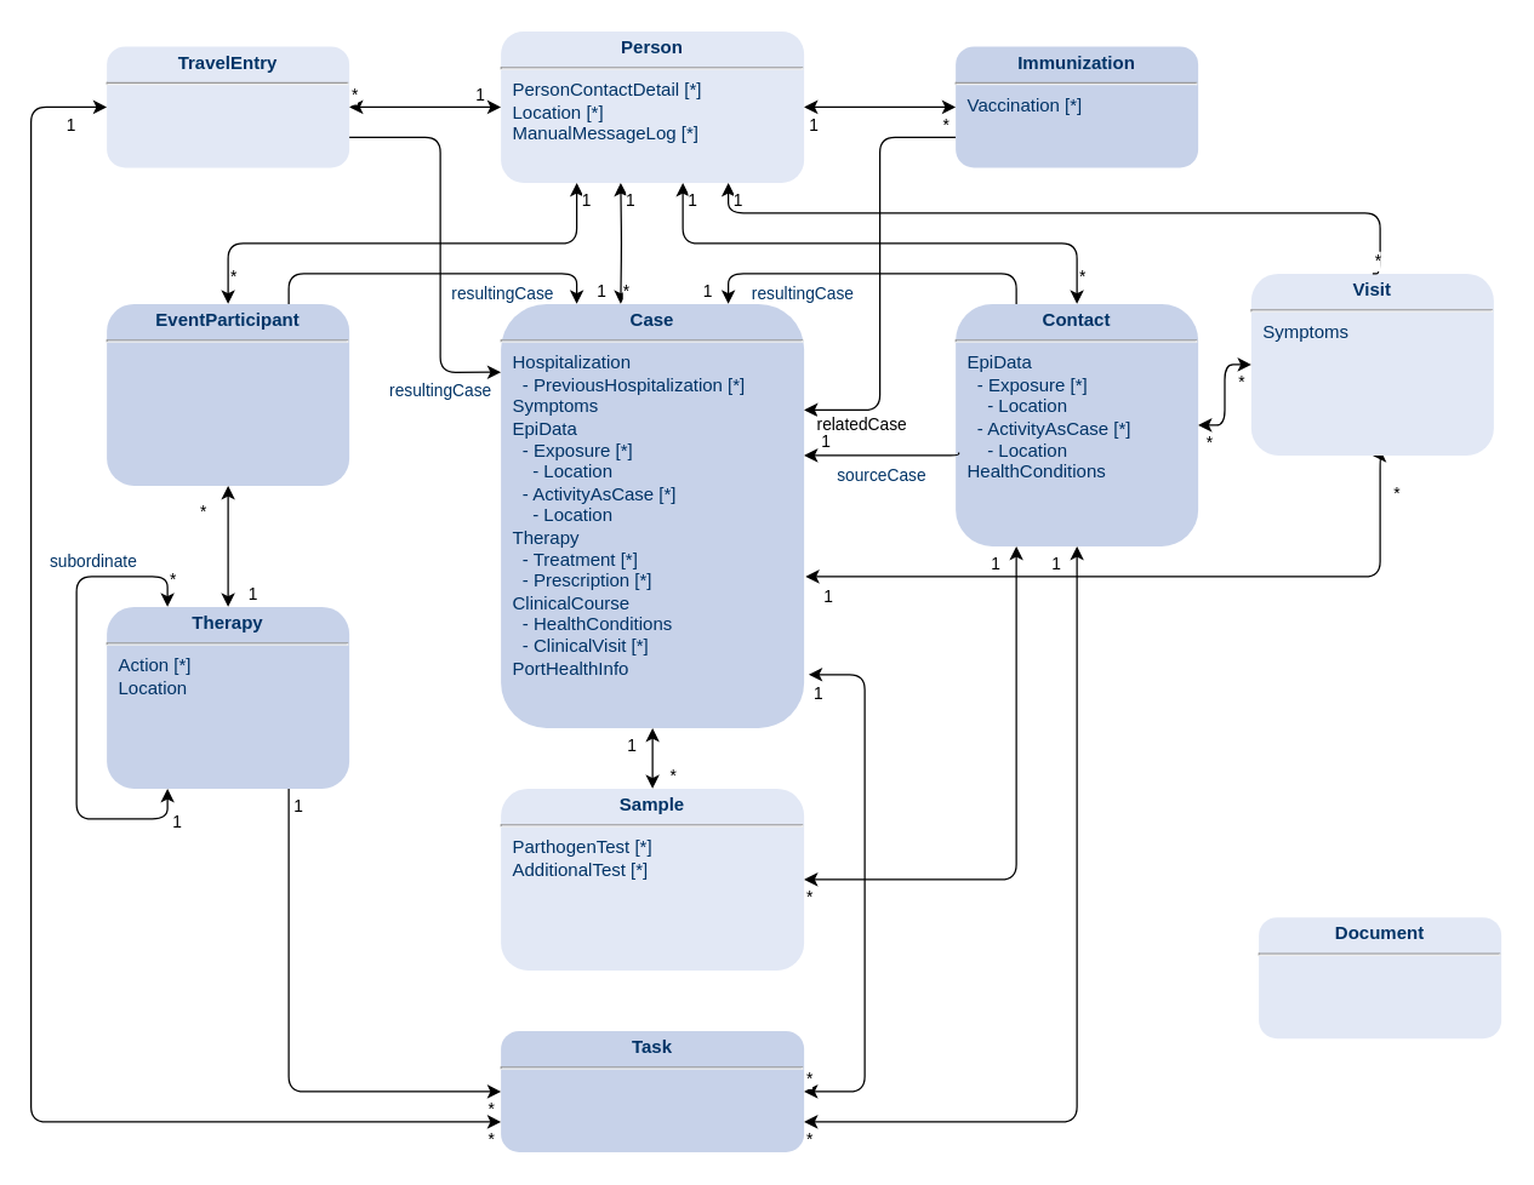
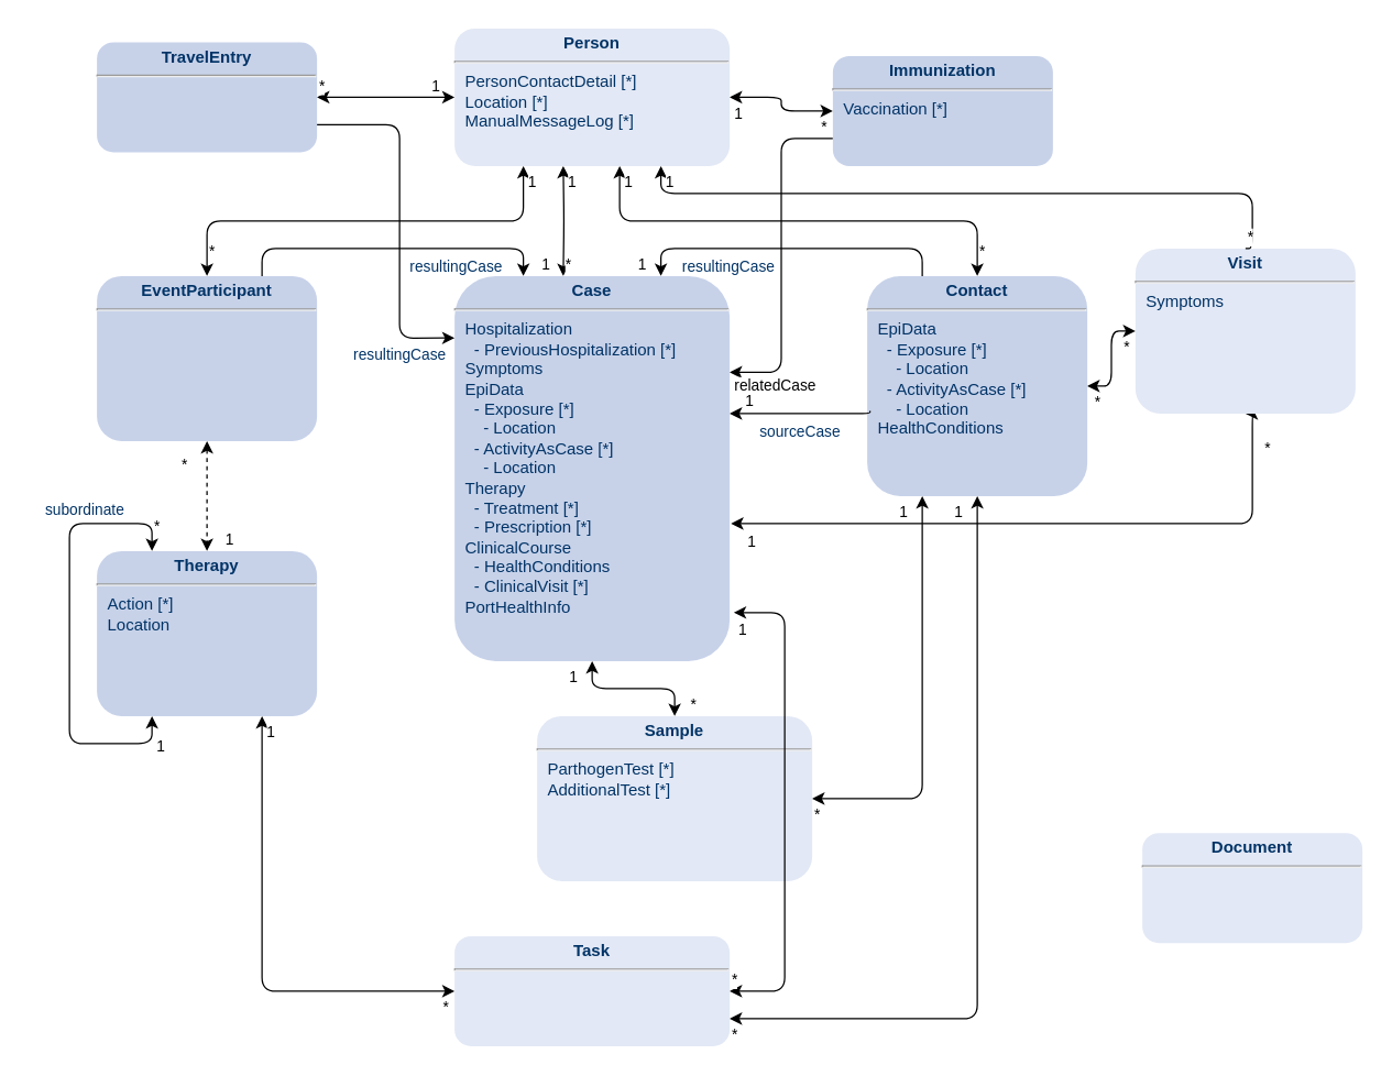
- <mxCell id="45" value="&lt;p style=&quot;margin: 4px 0px 0px ; text-align: center&quot;&gt;&lt;b&gt;TravelEntry&lt;/b&gt;&lt;/p&gt;&lt;hr&gt;&lt;p style=&quot;margin: 0px ; margin-left: 8px&quot;&gt;&lt;br&gt;&lt;/p&gt;" style="verticalAlign=top;align=left;overflow=fill;fontSize=12;fontFamily=Helvetica;html=1;strokeColor=none;shadow=0;fillColor=#e2e8f5;fontColor=#003366;rounded=1;" vertex="1" parent="1"><mxGeometry x="70" y="30" width="160" height="80" as="geometry" /></mxCell>
+ <mxCell id="45" value="&lt;p style=&quot;margin: 4px 0px 0px ; text-align: center&quot;&gt;&lt;b&gt;TravelEntry&lt;/b&gt;&lt;/p&gt;&lt;hr&gt;&lt;p style=&quot;margin: 0px ; margin-left: 8px&quot;&gt;&lt;br&gt;&lt;/p&gt;" style="verticalAlign=top;align=left;overflow=fill;fontSize=12;fontFamily=Helvetica;html=1;strokeColor=none;shadow=0;fillColor=#C7D2E9;fontColor=#003366;rounded=1;" vertex="1" parent="1"><mxGeometry x="70" y="30" width="160" height="80" as="geometry" /></mxCell>
- <mxCell id="65" value="&lt;p style=&quot;margin: 4px 0px 0px ; text-align: center&quot;&gt;&lt;b&gt;Immunization&lt;/b&gt;&lt;/p&gt;&lt;hr&gt;&lt;p style=&quot;margin: 0px ; margin-left: 8px&quot;&gt;Vaccination [*]&lt;br&gt;&lt;/p&gt;" style="verticalAlign=top;align=left;overflow=fill;fontSize=12;fontFamily=Helvetica;html=1;strokeColor=none;shadow=0;fillColor=#C7D2E9;fontColor=#003366;rounded=1;" vertex="1" parent="1"><mxGeometry x="630" y="30" width="160" height="80" as="geometry" /></mxCell>
+ <mxCell id="65" value="&lt;p style=&quot;margin: 4px 0px 0px ; text-align: center&quot;&gt;&lt;b&gt;Immunization&lt;/b&gt;&lt;/p&gt;&lt;hr&gt;&lt;p style=&quot;margin: 0px ; margin-left: 8px&quot;&gt;Vaccination [*]&lt;br&gt;&lt;/p&gt;" style="verticalAlign=top;align=left;overflow=fill;fontSize=12;fontFamily=Helvetica;html=1;strokeColor=none;shadow=0;fillColor=#C7D2E9;fontColor=#003366;rounded=1;" vertex="1" parent="1"><mxGeometry x="605" y="40" width="160" height="80" as="geometry" /></mxCell>
- <mxCell id="31" value="" style="endArrow=classic;html=1;edgeStyle=orthogonalEdgeStyle;fontColor=#003366;entryX=0.5;entryY=0;entryDx=0;entryDy=0;endSize=6;endFill=1;startArrow=classic;startFill=1;verticalAlign=top;fontStyle=0;exitX=0.5;exitY=1;exitDx=0;exitDy=0;" edge="1" parent="1" source="5" target="4"><mxGeometry relative="1" as="geometry"><mxPoint x="340" y="630" as="sourcePoint" /><mxPoint x="180" y="490" as="targetPoint" /></mxGeometry></mxCell>
+ <mxCell id="31" value="" style="endArrow=classic;html=1;edgeStyle=orthogonalEdgeStyle;fontColor=#003366;entryX=0.5;entryY=0;entryDx=0;entryDy=0;endSize=6;endFill=1;startArrow=classic;startFill=1;verticalAlign=top;fontStyle=0;exitX=0.5;exitY=1;exitDx=0;exitDy=0;dashed=1;" edge="1" parent="1" source="5" target="4"><mxGeometry relative="1" as="geometry"><mxPoint x="340" y="630" as="sourcePoint" /><mxPoint x="180" y="490" as="targetPoint" /></mxGeometry></mxCell>
- <mxCell id="13" value="" style="endArrow=none;html=1;edgeStyle=orthogonalEdgeStyle;fontColor=#003366;entryX=0.75;entryY=1;entryDx=0;entryDy=0;endSize=6;endFill=1;startArrow=classic;startFill=1;verticalAlign=top;fontStyle=0;exitX=0;exitY=0.5;exitDx=0;exitDy=0;" edge="1" parent="1" source="6" target="4"><mxGeometry relative="1" as="geometry"><mxPoint x="50" y="730" as="sourcePoint" /><mxPoint x="240" y="680" as="targetPoint" /><Array as="points"><mxPoint x="190" y="720" /></Array></mxGeometry></mxCell>
+ <mxCell id="13" value="" style="endArrow=classic;html=1;edgeStyle=orthogonalEdgeStyle;fontColor=#003366;entryX=0.75;entryY=1;entryDx=0;entryDy=0;endSize=6;endFill=1;startArrow=classic;startFill=1;verticalAlign=top;fontStyle=0;exitX=0;exitY=0.5;exitDx=0;exitDy=0;" edge="1" parent="1" source="6" target="4"><mxGeometry relative="1" as="geometry"><mxPoint x="50" y="730" as="sourcePoint" /><mxPoint x="240" y="680" as="targetPoint" /><Array as="points"><mxPoint x="190" y="720" /></Array></mxGeometry></mxCell>
- <mxCell id="67" value="" style="endArrow=classic;html=1;edgeStyle=orthogonalEdgeStyle;fontColor=#003366;entryX=0;entryY=0.5;entryDx=0;entryDy=0;endSize=6;endFill=1;startArrow=classic;startFill=1;verticalAlign=top;fontStyle=0;exitX=0;exitY=0.75;exitDx=0;exitDy=0;" edge="1" parent="1" source="6" target="45"><mxGeometry relative="1" as="geometry"><mxPoint x="340" y="690" as="sourcePoint" /><mxPoint x="200" y="530" as="targetPoint" /><Array as="points"><mxPoint x="20" y="740" /><mxPoint x="20" y="70" /></Array></mxGeometry></mxCell>
- <mxCell id="68" value="*" style="edgeLabel;resizable=0;html=1;align=left;verticalAlign=bottom;" connectable="0" vertex="1" parent="67"><mxGeometry x="-1" relative="1" as="geometry"><mxPoint x="-10" y="20" as="offset" /></mxGeometry></mxCell>
- <mxCell id="69" value="1" style="edgeLabel;resizable=0;html=1;align=right;verticalAlign=bottom;" connectable="0" vertex="1" parent="67"><mxGeometry x="1" relative="1" as="geometry"><mxPoint x="-20" y="20" as="offset" /></mxGeometry></mxCell>
- <mxCell id="7" value="&lt;p style=&quot;margin: 4px 0px 0px ; text-align: center&quot;&gt;&lt;b&gt;Sample&lt;/b&gt;&lt;/p&gt;&lt;hr&gt;&lt;p style=&quot;margin: 0px ; margin-left: 8px&quot;&gt;&lt;span&gt;ParthogenTest [*]&lt;/span&gt;&lt;br&gt;&lt;/p&gt;&lt;p style=&quot;margin: 0px ; margin-left: 8px&quot;&gt;AdditionalTest [*]&lt;br&gt;&lt;/p&gt;" style="verticalAlign=top;align=left;overflow=fill;fontSize=12;fontFamily=Helvetica;html=1;strokeColor=none;shadow=0;fillColor=#E2E8F5;fontColor=#003366;rounded=1;" vertex="1" parent="1"><mxGeometry x="330" y="520" width="200" height="120" as="geometry" /></mxCell>
+ <mxCell id="7" value="&lt;p style=&quot;margin: 4px 0px 0px ; text-align: center&quot;&gt;&lt;b&gt;Sample&lt;/b&gt;&lt;/p&gt;&lt;hr&gt;&lt;p style=&quot;margin: 0px ; margin-left: 8px&quot;&gt;&lt;span&gt;ParthogenTest [*]&lt;/span&gt;&lt;br&gt;&lt;/p&gt;&lt;p style=&quot;margin: 0px ; margin-left: 8px&quot;&gt;AdditionalTest [*]&lt;br&gt;&lt;/p&gt;" style="verticalAlign=top;align=left;overflow=fill;fontSize=12;fontFamily=Helvetica;html=1;strokeColor=none;shadow=0;fillColor=#E2E8F5;fontColor=#003366;rounded=1;" vertex="1" parent="1"><mxGeometry x="390" y="520" width="200" height="120" as="geometry" /></mxCell>
- <mxCell id="6" value="&lt;p style=&quot;margin: 4px 0px 0px ; text-align: center&quot;&gt;&lt;b&gt;Task&lt;/b&gt;&lt;/p&gt;&lt;hr&gt;&lt;p style=&quot;margin: 0px ; margin-left: 8px&quot;&gt;&lt;br&gt;&lt;/p&gt;" style="verticalAlign=top;align=left;overflow=fill;fontSize=12;fontFamily=Helvetica;html=1;strokeColor=none;shadow=0;fillColor=#c7d2e9;fontColor=#003366;rounded=1;" vertex="1" parent="1"><mxGeometry x="330" y="680" width="200" height="80" as="geometry" /></mxCell>
+ <mxCell id="6" value="&lt;p style=&quot;margin: 4px 0px 0px ; text-align: center&quot;&gt;&lt;b&gt;Task&lt;/b&gt;&lt;/p&gt;&lt;hr&gt;&lt;p style=&quot;margin: 0px ; margin-left: 8px&quot;&gt;&lt;br&gt;&lt;/p&gt;" style="verticalAlign=top;align=left;overflow=fill;fontSize=12;fontFamily=Helvetica;html=1;strokeColor=none;shadow=0;fillColor=#E2E8F5;fontColor=#003366;rounded=1;" vertex="1" parent="1"><mxGeometry x="330" y="680" width="200" height="80" as="geometry" /></mxCell>
